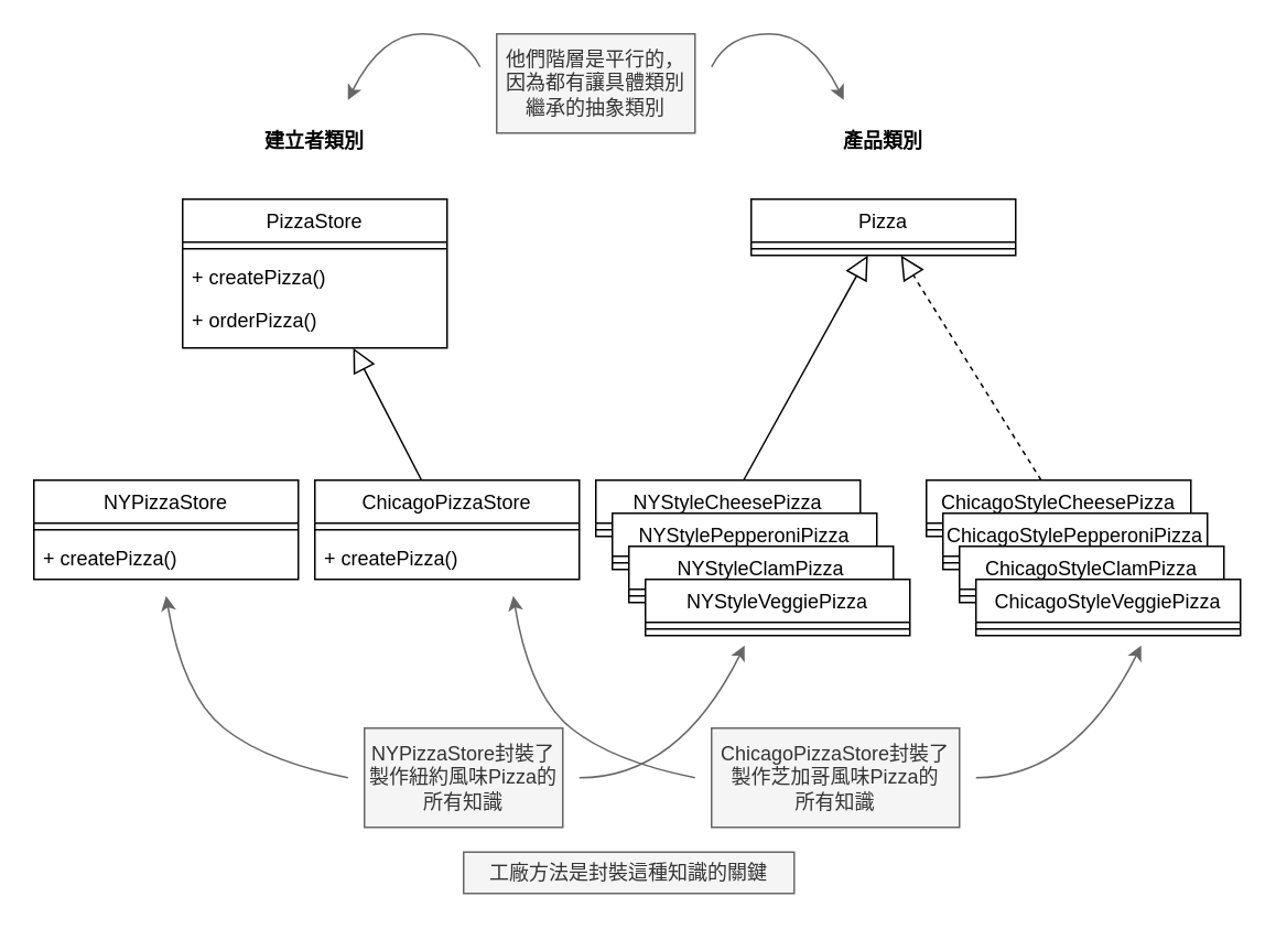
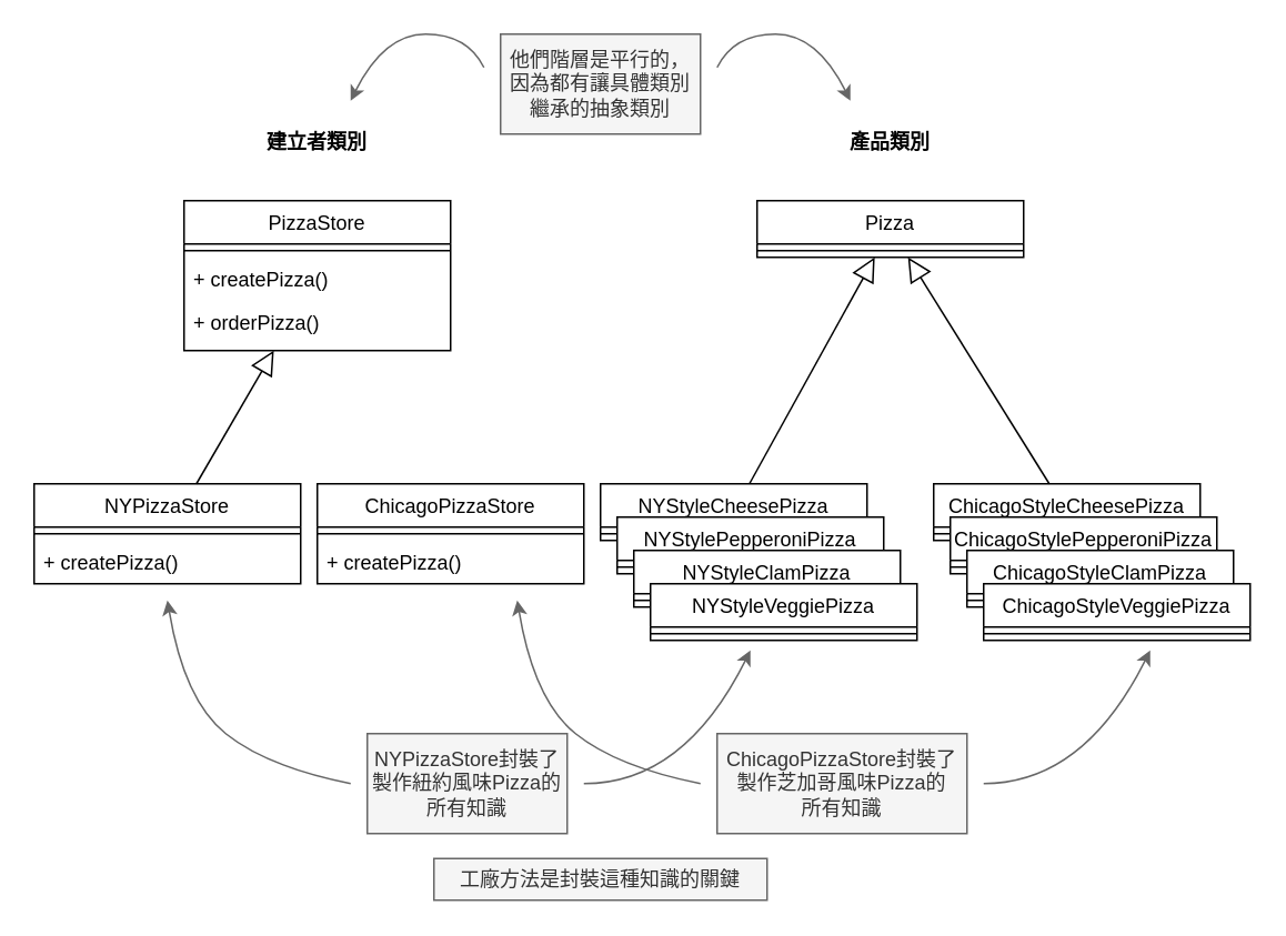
- <mxCell id="33" value="" style="endArrow=block;endFill=0;endSize=12;html=1;rounded=0;dashed=1;" edge="1" parent="1" source="22" target="12"><mxGeometry width="160" relative="1" as="geometry"><mxPoint x="459" y="300" as="sourcePoint" /><mxPoint x="535" y="164" as="targetPoint" /></mxGeometry></mxCell>
+ <mxCell id="33" value="" style="endArrow=block;endFill=0;endSize=12;html=1;rounded=0;" edge="1" parent="1" source="22" target="12"><mxGeometry width="160" relative="1" as="geometry"><mxPoint x="459" y="300" as="sourcePoint" /><mxPoint x="535" y="164" as="targetPoint" /></mxGeometry></mxCell>
+ <mxCell id="30" value="" style="endArrow=block;endFill=0;endSize=12;html=1;rounded=0;" edge="1" parent="1" source="6" target="2"><mxGeometry width="160" relative="1" as="geometry"><mxPoint x="-50" y="230" as="sourcePoint" /><mxPoint x="110" y="230" as="targetPoint" /></mxGeometry></mxCell>
- <mxCell id="31" value="" style="endArrow=block;endFill=0;endSize=12;html=1;rounded=0;" edge="1" parent="1" source="9" target="2"><mxGeometry width="160" relative="1" as="geometry"><mxPoint x="127" y="300" as="sourcePoint" /><mxPoint x="174" y="220" as="targetPoint" /></mxGeometry></mxCell>
- <mxCell id="45" value="工廠方法是封裝這種知識的關鍵" style="text;html=1;align=center;verticalAlign=middle;whiteSpace=wrap;rounded=0;fillColor=#f5f5f5;fontColor=#333333;strokeColor=#666666;" vertex="1" parent="1"><mxGeometry x="280" y="515" width="200" height="25" as="geometry" /></mxCell>
+ <mxCell id="45" value="工廠方法是封裝這種知識的關鍵" style="text;html=1;align=center;verticalAlign=middle;whiteSpace=wrap;rounded=0;fillColor=#f5f5f5;fontColor=#333333;strokeColor=#666666;" vertex="1" parent="1"><mxGeometry x="260" y="515" width="200" height="25" as="geometry" /></mxCell>
